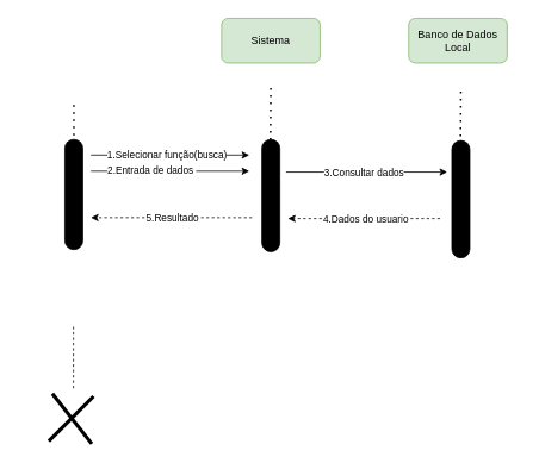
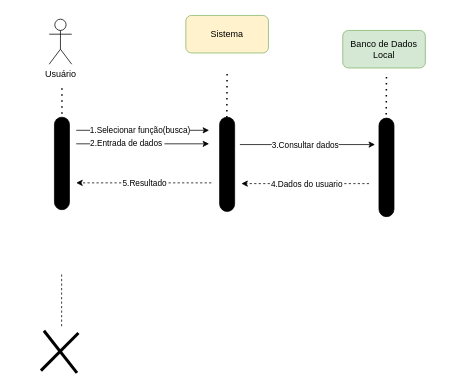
- <mxCell id="3" value="Sistema" style="rounded=1;whiteSpace=wrap;html=1;fillColor=#d5e8d4;strokeColor=#82b366;" vertex="1" parent="1"><mxGeometry x="247" y="20" width="110" height="50" as="geometry" /></mxCell>
+ <mxCell id="3" value="Sistema" style="rounded=1;whiteSpace=wrap;html=1;fillColor=#fff2cc;strokeColor=#82b366;" vertex="1" parent="1"><mxGeometry x="247" y="20" width="110" height="50" as="geometry" /></mxCell>
- <mxCell id="10" value="Banco de Dados&lt;br&gt;Local" style="rounded=1;whiteSpace=wrap;html=1;fillColor=#d5e8d4;strokeColor=#82b366;" vertex="1" parent="1"><mxGeometry x="456" y="20" width="110" height="50" as="geometry" /></mxCell>
+ <mxCell id="10" value="Banco de Dados&lt;br&gt;Local" style="rounded=1;whiteSpace=wrap;html=1;fillColor=#d5e8d4;strokeColor=#82b366;" vertex="1" parent="1"><mxGeometry x="456" y="40" width="110" height="50" as="geometry" /></mxCell>
+ <mxCell id="2" value="Usuário" style="shape=umlActor;verticalLabelPosition=bottom;verticalAlign=top;html=1;outlineConnect=0;" vertex="1" parent="1"><mxGeometry x="65" y="25" width="30" height="60" as="geometry" /></mxCell>
